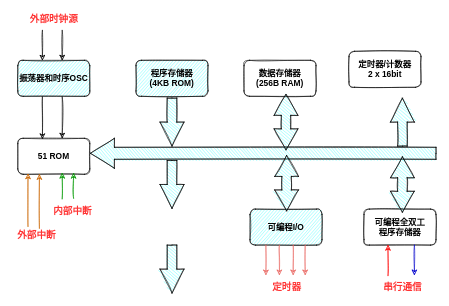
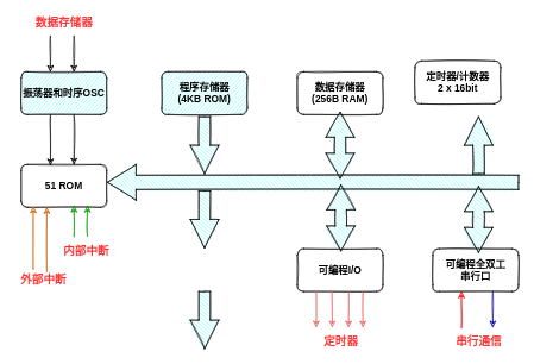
- <mxCell id="26" value="&lt;font style=&quot;font-size: 16px&quot;&gt;外部时钟源&lt;/font&gt;" style="text;html=1;align=center;verticalAlign=middle;resizable=0;points=[];autosize=1;fontSize=14;fontColor=#FF3333;fontStyle=1;sketch=1;rounded=1;" vertex="1" parent="1"><mxGeometry x="39" y="20" width="100" height="20" as="geometry" /></mxCell>
+ <mxCell id="26" value="&lt;font style=&quot;font-size: 16px&quot;&gt;数据存储器&lt;/font&gt;" style="text;html=1;align=center;verticalAlign=middle;resizable=0;points=[];autosize=1;fontSize=14;fontColor=#FF3333;fontStyle=1;sketch=1;rounded=1;" vertex="1" parent="1"><mxGeometry x="39" y="20" width="100" height="20" as="geometry" /></mxCell>
- <mxCell id="6" value="数据存储器&lt;br style=&quot;font-size: 14px;&quot;&gt;(256B RAM)" style="whiteSpace=wrap;html=1;align=center;treeFolding=1;treeMoving=1;newEdgeStyle={&quot;edgeStyle&quot;:&quot;elbowEdgeStyle&quot;,&quot;startArrow&quot;:&quot;none&quot;,&quot;endArrow&quot;:&quot;none&quot;};glass=0;shadow=0;fontSize=14;fontStyle=1;sketch=1;rounded=1;" vertex="1" parent="1"><mxGeometry x="406" y="100" width="120" height="60" as="geometry" /></mxCell>
+ <mxCell id="6" value="数据存储器&lt;br style=&quot;font-size: 14px;&quot;&gt;(256B RAM)" style="whiteSpace=wrap;html=1;align=center;treeFolding=1;treeMoving=1;newEdgeStyle={&quot;edgeStyle&quot;:&quot;elbowEdgeStyle&quot;,&quot;startArrow&quot;:&quot;none&quot;,&quot;endArrow&quot;:&quot;none&quot;};glass=0;shadow=0;fontSize=14;fontStyle=1;sketch=1;rounded=1;" vertex="1" parent="1"><mxGeometry x="416" y="100" width="120" height="60" as="geometry" /></mxCell>
- <mxCell id="8" value="可编程I/O" style="whiteSpace=wrap;html=1;align=center;treeFolding=1;treeMoving=1;newEdgeStyle={&quot;edgeStyle&quot;:&quot;elbowEdgeStyle&quot;,&quot;startArrow&quot;:&quot;none&quot;,&quot;endArrow&quot;:&quot;none&quot;};glass=0;shadow=0;fontSize=14;fontStyle=1;sketch=1;rounded=1;fillColor=#66ffff;" vertex="1" parent="1"><mxGeometry x="416" y="348" width="120" height="60" as="geometry" /></mxCell>
+ <mxCell id="8" value="可编程I/O" style="whiteSpace=wrap;html=1;align=center;treeFolding=1;treeMoving=1;newEdgeStyle={&quot;edgeStyle&quot;:&quot;elbowEdgeStyle&quot;,&quot;startArrow&quot;:&quot;none&quot;,&quot;endArrow&quot;:&quot;none&quot;};glass=0;shadow=0;fontSize=14;fontStyle=1;sketch=1;rounded=1;" vertex="1" parent="1"><mxGeometry x="416" y="348" width="120" height="60" as="geometry" /></mxCell>
- <mxCell id="9" value="可编程全双工&lt;br&gt;程序存储器" style="whiteSpace=wrap;html=1;align=center;treeFolding=1;treeMoving=1;newEdgeStyle={&quot;edgeStyle&quot;:&quot;elbowEdgeStyle&quot;,&quot;startArrow&quot;:&quot;none&quot;,&quot;endArrow&quot;:&quot;none&quot;};glass=0;shadow=0;fontSize=14;fontStyle=1;sketch=1;rounded=1;" vertex="1" parent="1"><mxGeometry x="606" y="348" width="120" height="60" as="geometry" /></mxCell>
+ <mxCell id="9" value="可编程全双工&lt;br&gt;串行口" style="whiteSpace=wrap;html=1;align=center;treeFolding=1;treeMoving=1;newEdgeStyle={&quot;edgeStyle&quot;:&quot;elbowEdgeStyle&quot;,&quot;startArrow&quot;:&quot;none&quot;,&quot;endArrow&quot;:&quot;none&quot;};glass=0;shadow=0;fontSize=14;fontStyle=1;sketch=1;rounded=1;" vertex="1" parent="1"><mxGeometry x="606" y="348" width="120" height="60" as="geometry" /></mxCell>
